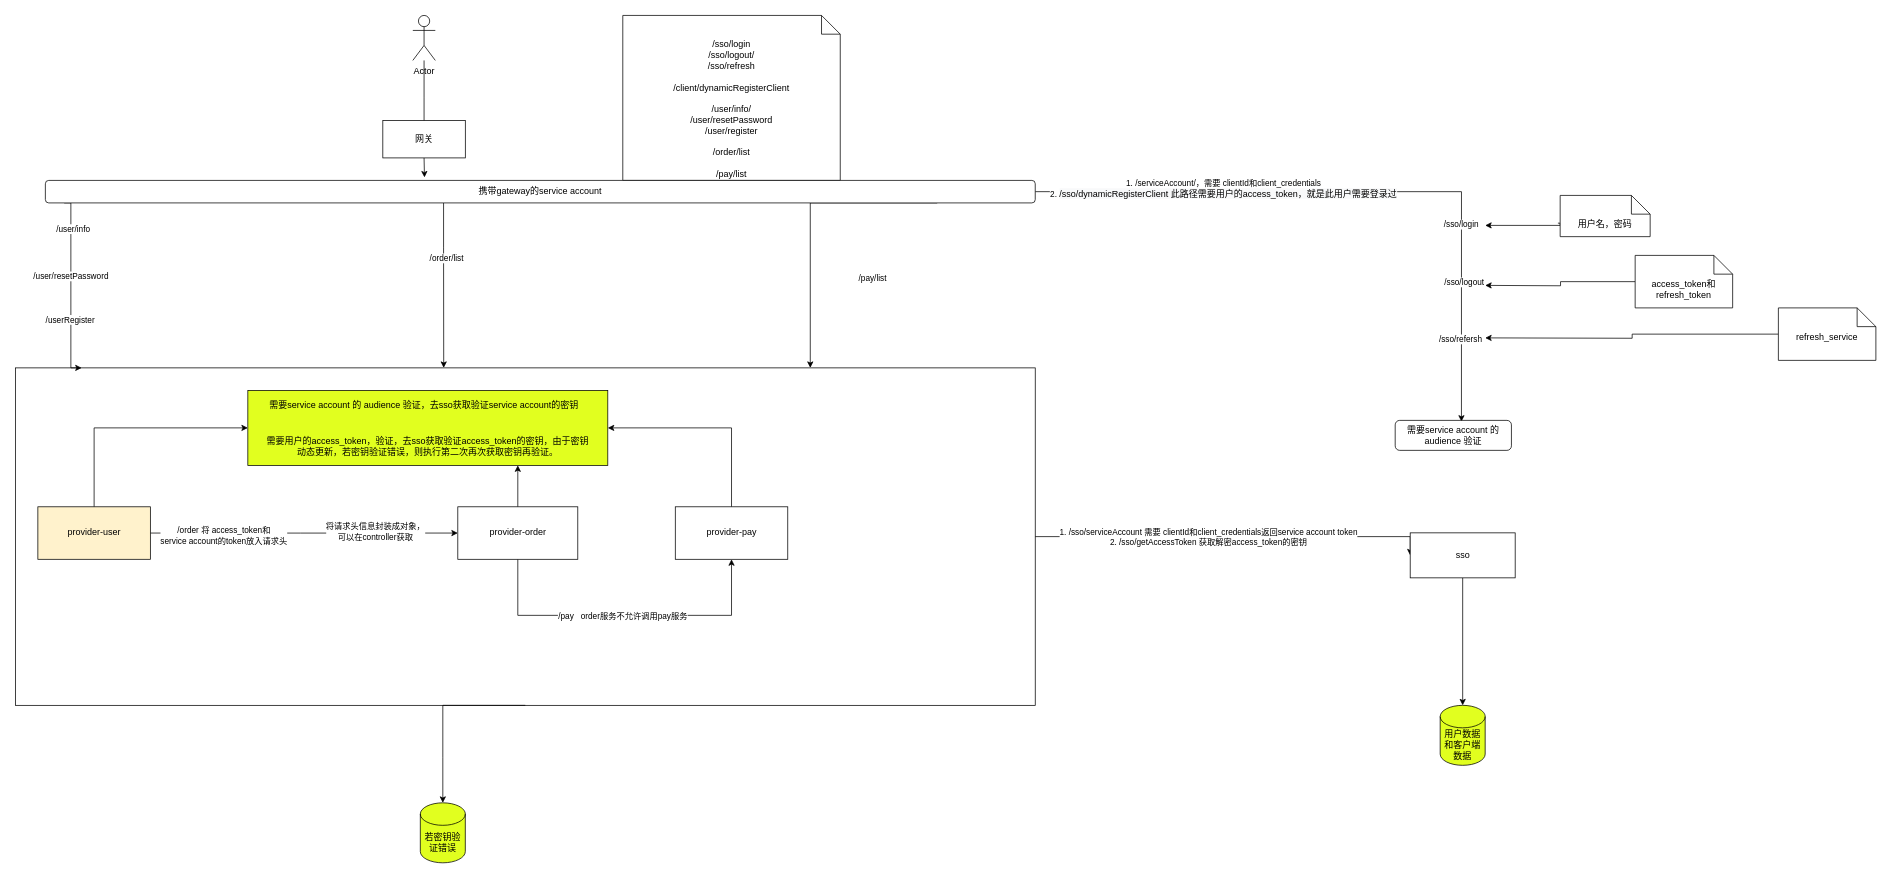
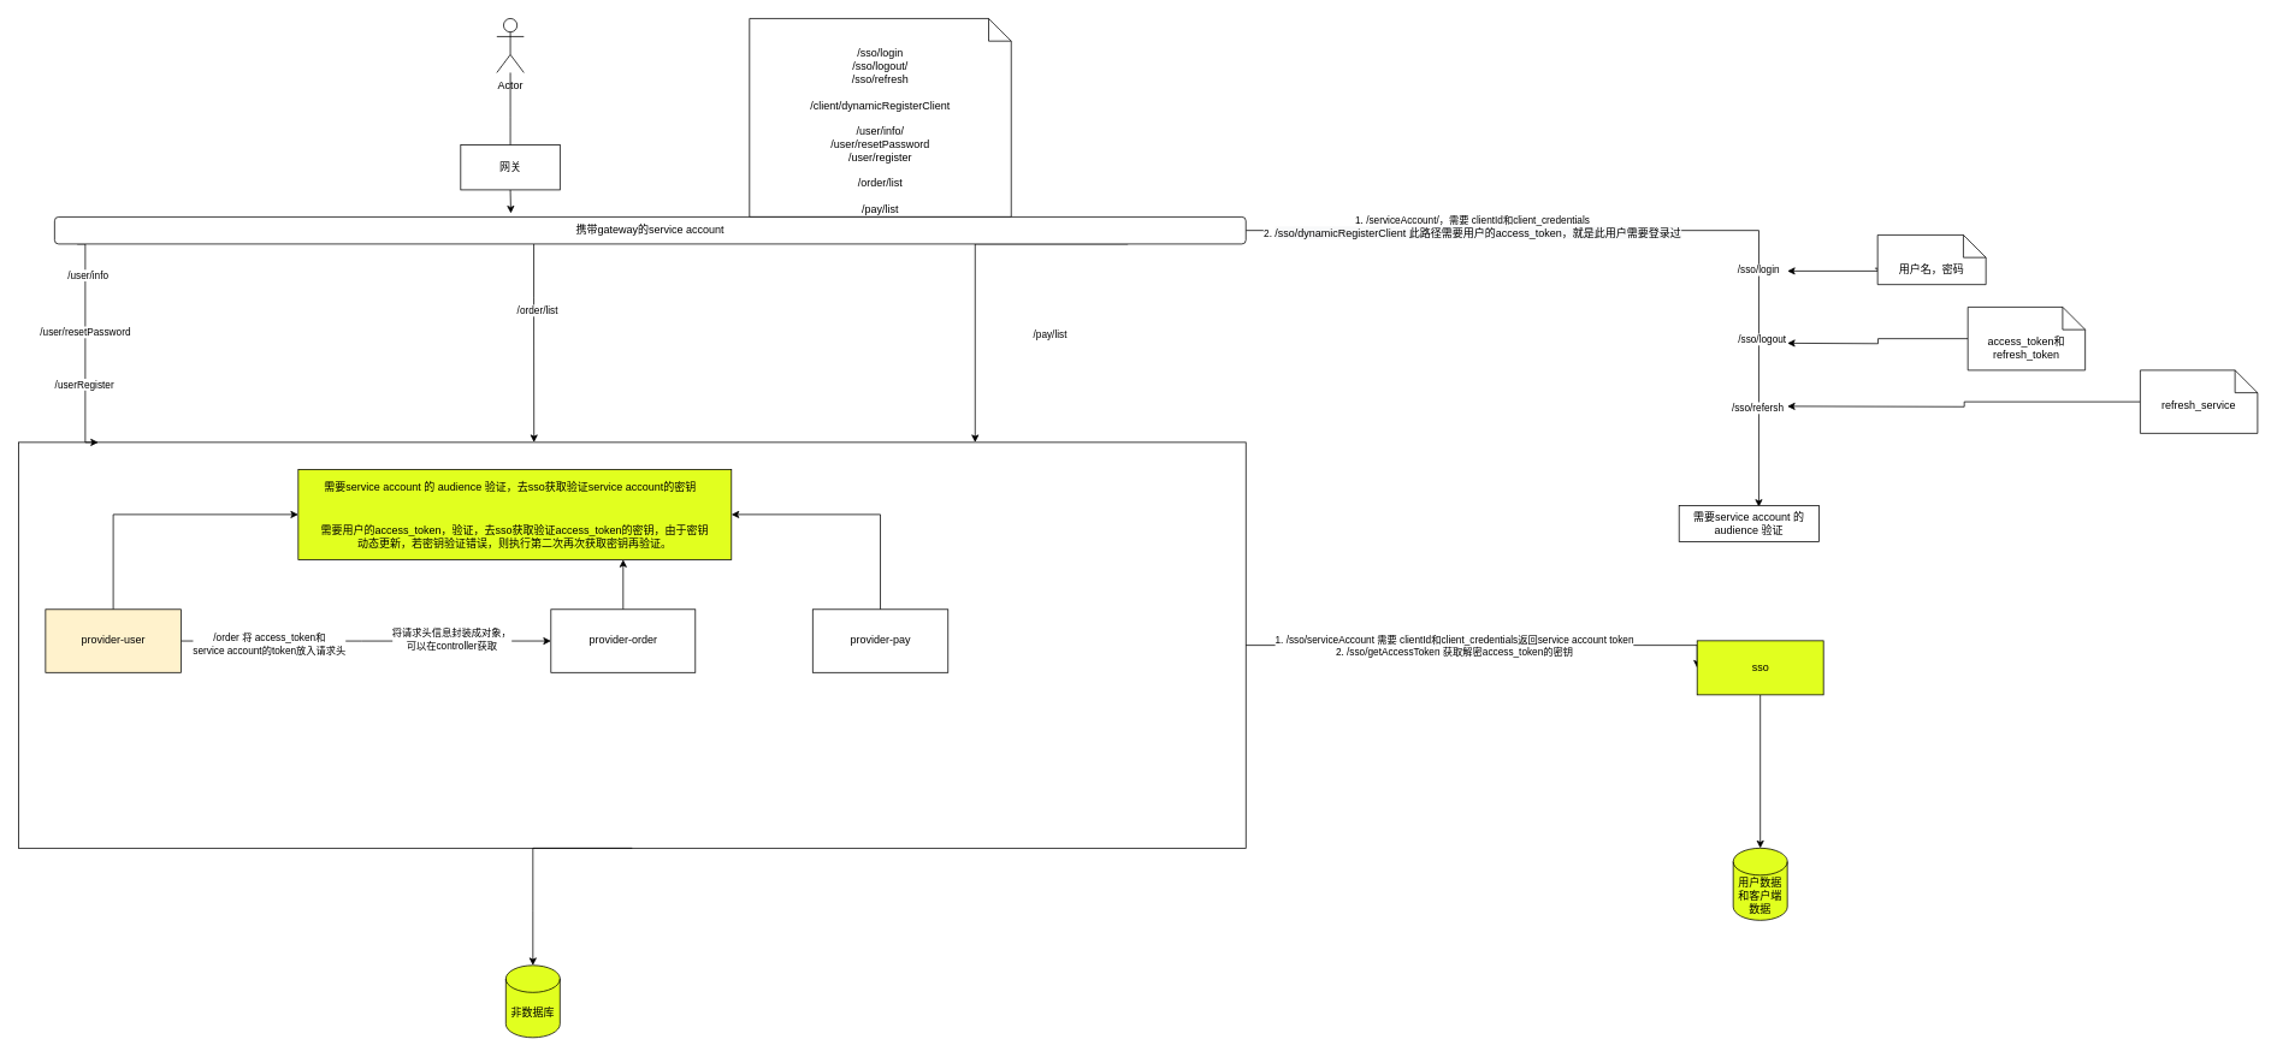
- <mxCell id="39" value="需要service account 的 audience 验证" style="whiteSpace=wrap;html=1;rounded=1;" vertex="1" parent="1"><mxGeometry x="1860" y="560" width="155" height="40" as="geometry" /></mxCell>
+ <mxCell id="39" value="需要service account 的 audience 验证" style="rounded=0;whiteSpace=wrap;html=1;" vertex="1" parent="1"><mxGeometry x="1860" y="560" width="155" height="40" as="geometry" /></mxCell>
- <mxCell id="35" value="sso" style="html=1;" vertex="1" parent="1"><mxGeometry x="1880" y="710" width="140" height="60" as="geometry" /></mxCell>
+ <mxCell id="35" value="sso" style="html=1;fillColor=#e1ff1f;" vertex="1" parent="1"><mxGeometry x="1880" y="710" width="140" height="60" as="geometry" /></mxCell>
- <mxCell id="28" style="edgeStyle=orthogonalEdgeStyle;rounded=0;orthogonalLoop=1;jettySize=auto;html=1;exitX=0.5;exitY=1;exitDx=0;exitDy=0;" edge="1" parent="1" source="31" target="33"><mxGeometry relative="1" as="geometry"><Array as="points"><mxPoint x="690" y="820" /><mxPoint x="975" y="820" /></Array></mxGeometry></mxCell>
- <mxCell id="29" value="/pay&amp;nbsp; &amp;nbsp;order服务不允许调用pay服务" style="edgeLabel;html=1;align=center;verticalAlign=middle;resizable=0;points=[];" vertex="1" connectable="0" parent="28"><mxGeometry x="0.107" y="-4" relative="1" as="geometry"><mxPoint x="-26.25" y="-4" as="offset" /></mxGeometry></mxCell>
- <mxCell id="49" value="若密钥验证错误" style="shape=cylinder3;whiteSpace=wrap;html=1;boundedLbl=1;backgroundOutline=1;size=15;fillColor=#E1FF1F;" vertex="1" parent="1"><mxGeometry x="560" y="1070" width="60" height="80" as="geometry" /></mxCell>
+ <mxCell id="49" value="非数据库" style="shape=cylinder3;whiteSpace=wrap;html=1;boundedLbl=1;backgroundOutline=1;size=15;fillColor=#E1FF1F;" vertex="1" parent="1"><mxGeometry x="560" y="1070" width="60" height="80" as="geometry" /></mxCell>
